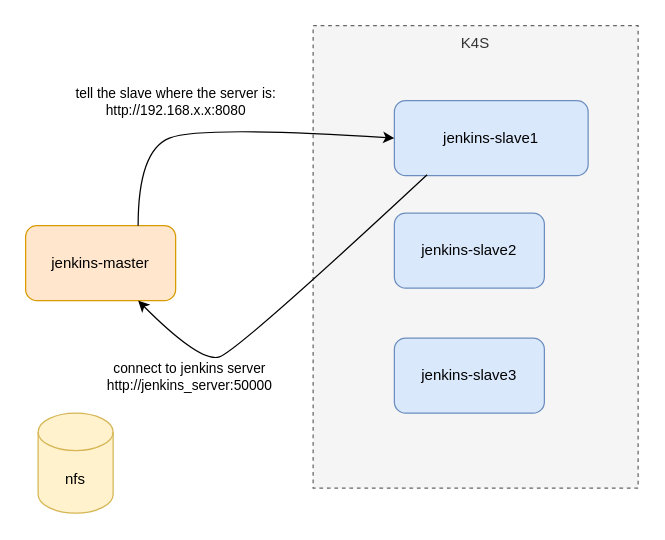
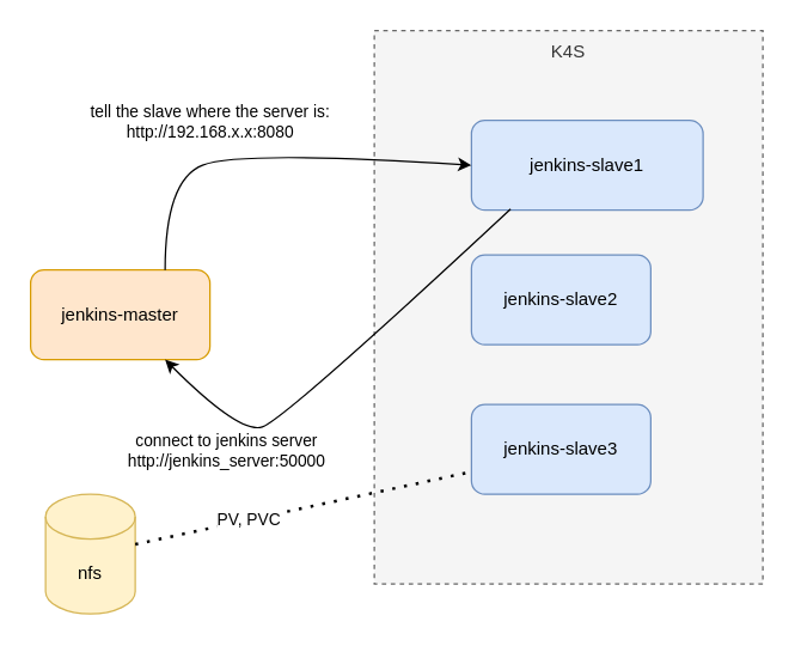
+ <mxCell id="12" value="" style="endArrow=none;dashed=1;html=1;dashPattern=1 3;strokeWidth=2;entryX=0;entryY=0.75;entryDx=0;entryDy=0;" edge="1" parent="1" source="11" target="6"><mxGeometry width="50" height="50" relative="1" as="geometry"><mxPoint x="320" y="370" as="sourcePoint" /><mxPoint x="370" y="320" as="targetPoint" /></mxGeometry></mxCell>
+ <mxCell id="13" value="PV, PVC" style="edgeLabel;html=1;align=center;verticalAlign=middle;resizable=0;points=[];" vertex="1" connectable="0" parent="12"><mxGeometry x="-0.325" y="2" relative="1" as="geometry"><mxPoint y="1" as="offset" /></mxGeometry></mxCell>
